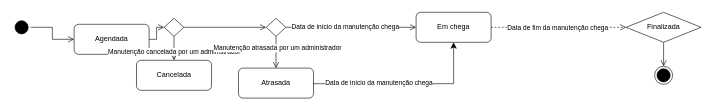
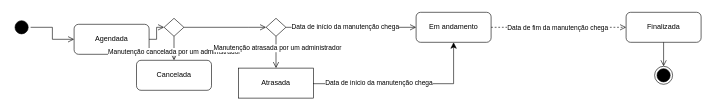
- <mxCell id="10" value="Em chega" style="rounded=1;whiteSpace=wrap;html=1;" parent="1" vertex="1"><mxGeometry x="693" y="20" width="125" height="50" as="geometry" /></mxCell>
+ <mxCell id="10" value="Em andamento" style="rounded=1;whiteSpace=wrap;html=1;" parent="1" vertex="1"><mxGeometry x="693" y="20" width="125" height="50" as="geometry" /></mxCell>
- <mxCell id="22" value="Finalizada" style="rhombus;whiteSpace=wrap;html=1;" parent="1" vertex="1"><mxGeometry x="1043" y="20" width="125" height="50" as="geometry" /></mxCell>
+ <mxCell id="22" value="Finalizada" style="rounded=1;whiteSpace=wrap;html=1;" parent="1" vertex="1"><mxGeometry x="1043" y="20" width="125" height="50" as="geometry" /></mxCell>
- <mxCell id="13" value="Atrasada" style="rounded=1;whiteSpace=wrap;html=1;" parent="1" vertex="1"><mxGeometry x="397" y="113" width="125" height="50" as="geometry" /></mxCell>
+ <mxCell id="13" value="Atrasada" style="whiteSpace=wrap;html=1;rounded=0;" parent="1" vertex="1"><mxGeometry x="397" y="113" width="125" height="50" as="geometry" /></mxCell>
